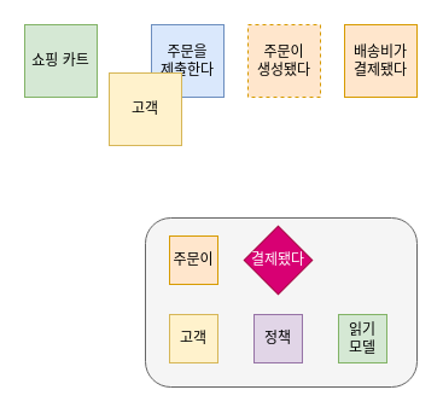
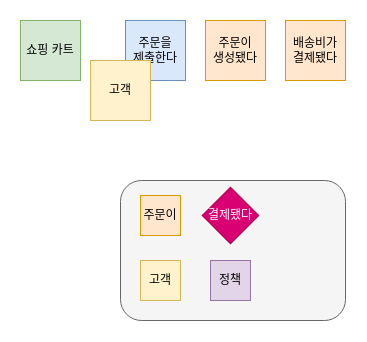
- <mxCell id="3" value="주문이&lt;div&gt;생성됐다&lt;/div&gt;" style="whiteSpace=wrap;html=1;aspect=fixed;fillColor=#ffe6cc;strokeColor=#d79b00;dashed=1;" vertex="1" parent="1"><mxGeometry x="205" y="20" width="60" height="60" as="geometry" /></mxCell>
+ <mxCell id="3" value="주문이&lt;div&gt;생성됐다&lt;/div&gt;" style="whiteSpace=wrap;html=1;aspect=fixed;fillColor=#ffe6cc;strokeColor=#d79b00;" vertex="1" parent="1"><mxGeometry x="205" y="20" width="60" height="60" as="geometry" /></mxCell>
- <mxCell id="13" value="읽기&lt;div&gt;모델&lt;/div&gt;" style="whiteSpace=wrap;html=1;aspect=fixed;fillColor=#d5e8d4;strokeColor=#82b366;" vertex="1" parent="1"><mxGeometry x="280" y="260" width="40" height="40" as="geometry" /></mxCell>
